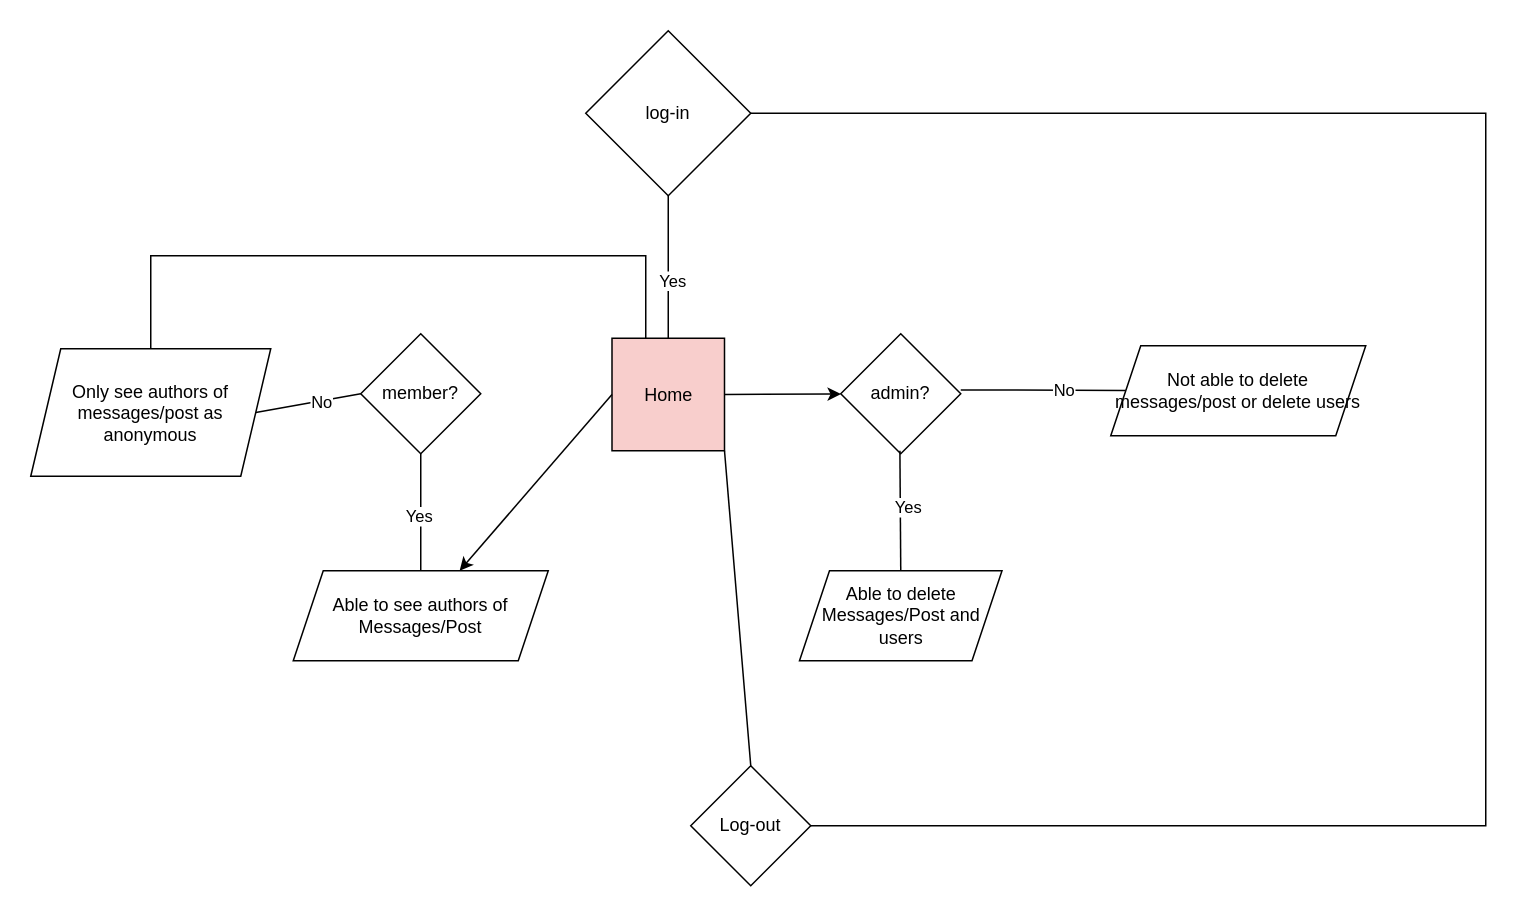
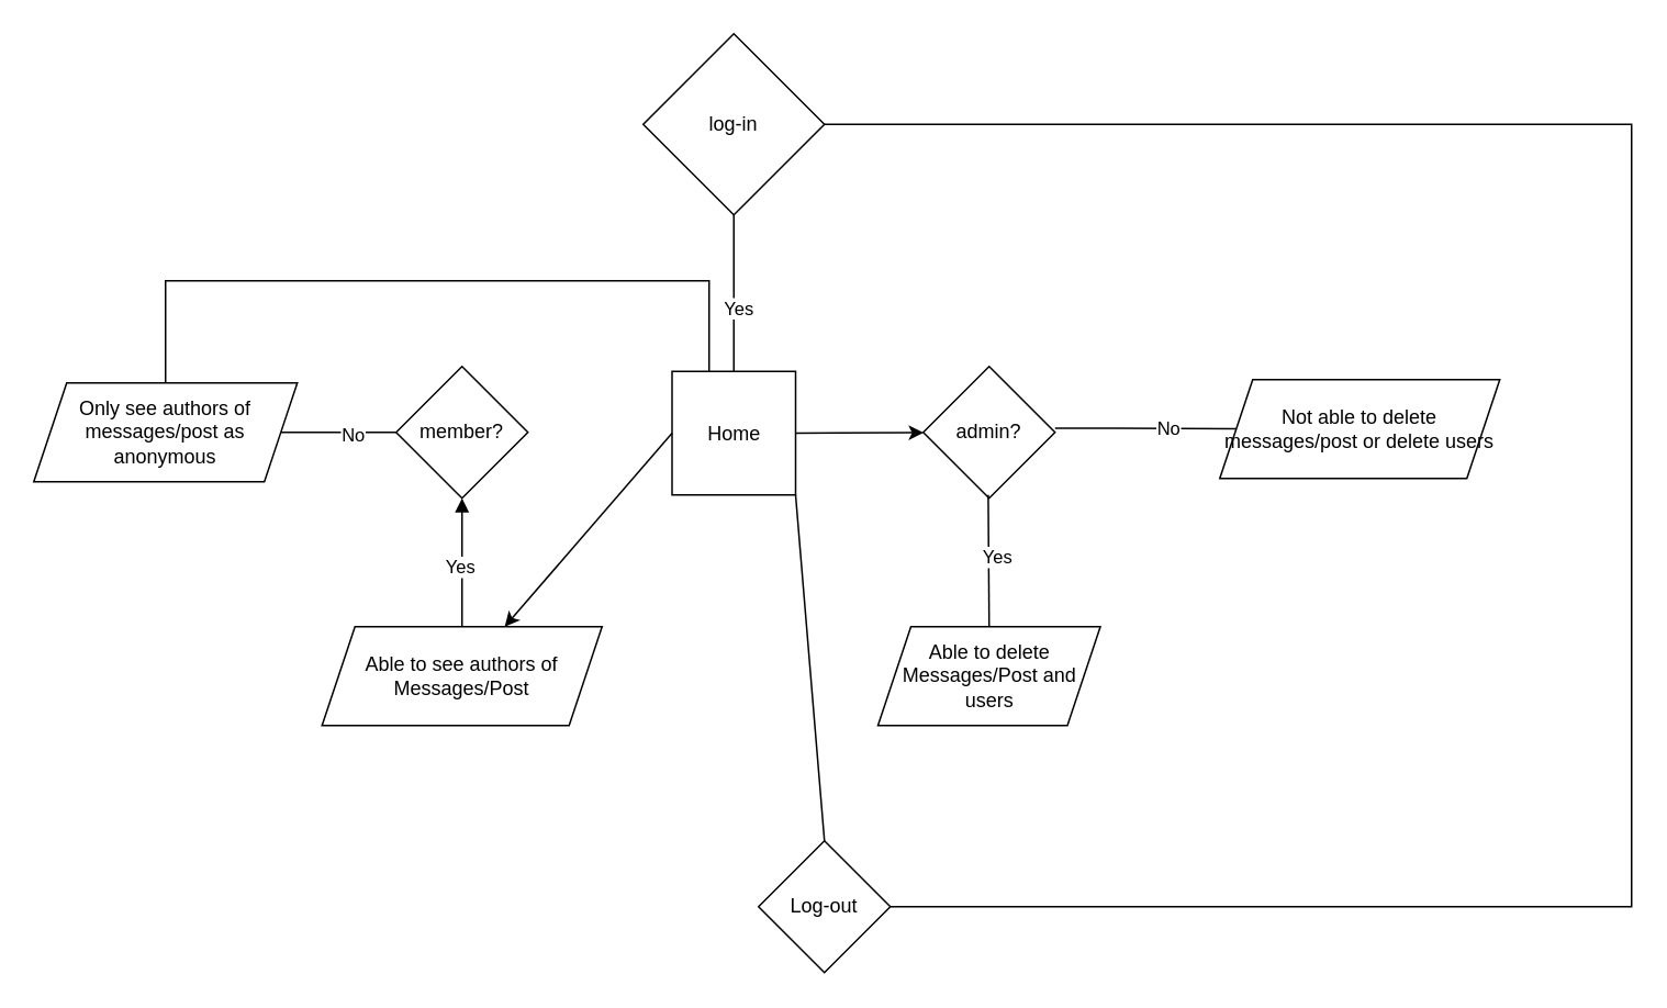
- <mxCell id="19" value="Home" style="whiteSpace=wrap;html=1;aspect=fixed;fillColor=#f8cecc;" vertex="1" parent="1"><mxGeometry x="407.5" y="225" width="75" height="75" as="geometry" /></mxCell>
+ <mxCell id="19" value="Home" style="whiteSpace=wrap;html=1;aspect=fixed;" vertex="1" parent="1"><mxGeometry x="407.5" y="225" width="75" height="75" as="geometry" /></mxCell>
- <mxCell id="13" value="Only see authors of messages/post as anonymous" style="shape=parallelogram;perimeter=parallelogramPerimeter;whiteSpace=wrap;html=1;fixedSize=1;" vertex="1" parent="1"><mxGeometry x="20" y="232" width="160" height="85" as="geometry" /></mxCell>
+ <mxCell id="13" value="Only see authors of messages/post as anonymous" style="shape=parallelogram;perimeter=parallelogramPerimeter;whiteSpace=wrap;html=1;fixedSize=1;" vertex="1" parent="1"><mxGeometry x="20" y="232" width="160" height="60" as="geometry" /></mxCell>
- <mxCell id="8" value="" style="endArrow=none;html=1;rounded=0;entryX=0.5;entryY=1;entryDx=0;entryDy=0;" edge="1" parent="1" source="10" target="7"><mxGeometry width="50" height="50" relative="1" as="geometry"><mxPoint x="40" y="380" as="sourcePoint" /><mxPoint x="220" y="380" as="targetPoint" /></mxGeometry></mxCell>
+ <mxCell id="8" value="" style="endArrow=block;html=1;rounded=0;entryX=0.5;entryY=1;entryDx=0;entryDy=0;" edge="1" parent="1" source="10" target="7"><mxGeometry width="50" height="50" relative="1" as="geometry"><mxPoint x="40" y="380" as="sourcePoint" /><mxPoint x="220" y="380" as="targetPoint" /></mxGeometry></mxCell>
